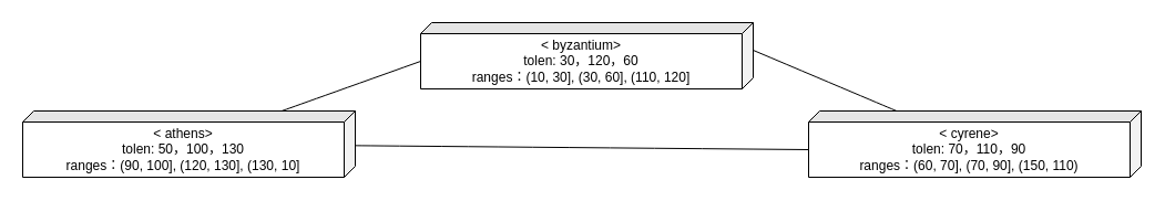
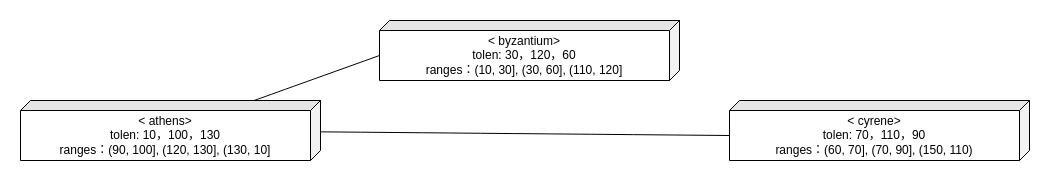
- <mxCell id="6" style="edgeStyle=none;curved=1;html=1;fontSize=12;fontColor=#040102;startArrow=none;startFill=0;endArrow=none;endFill=0;entryX=0;entryY=0;entryDx=25;entryDy=0;entryPerimeter=0;" edge="1" parent="1" source="7" target="5"><mxGeometry relative="1" as="geometry" /></mxCell>
- <mxCell id="4" value="&amp;lt; athens&amp;gt;&lt;br&gt;tolen: 50，100，130&lt;br&gt;ranges：(90, 100], (120, 130], (130, 10]" style="shape=cube;whiteSpace=wrap;html=1;boundedLbl=1;backgroundOutline=1;darkOpacity=0.05;darkOpacity2=0.1;size=10;direction=south;fillOpacity=100;" vertex="1" parent="1"><mxGeometry x="20" y="100" width="300" height="60" as="geometry" /></mxCell>
+ <mxCell id="4" value="&amp;lt; athens&amp;gt;&lt;br&gt;tolen: 10，100，130&lt;br&gt;ranges：(90, 100], (120, 130], (130, 10]" style="shape=cube;whiteSpace=wrap;html=1;boundedLbl=1;backgroundOutline=1;darkOpacity=0.05;darkOpacity2=0.1;size=10;direction=south;fillOpacity=100;" vertex="1" parent="1"><mxGeometry x="20" y="100" width="300" height="60" as="geometry" /></mxCell>
